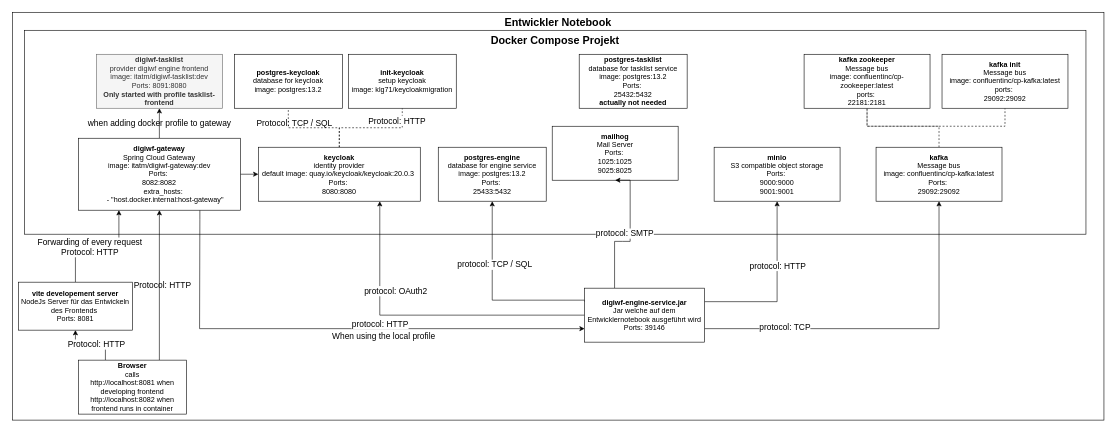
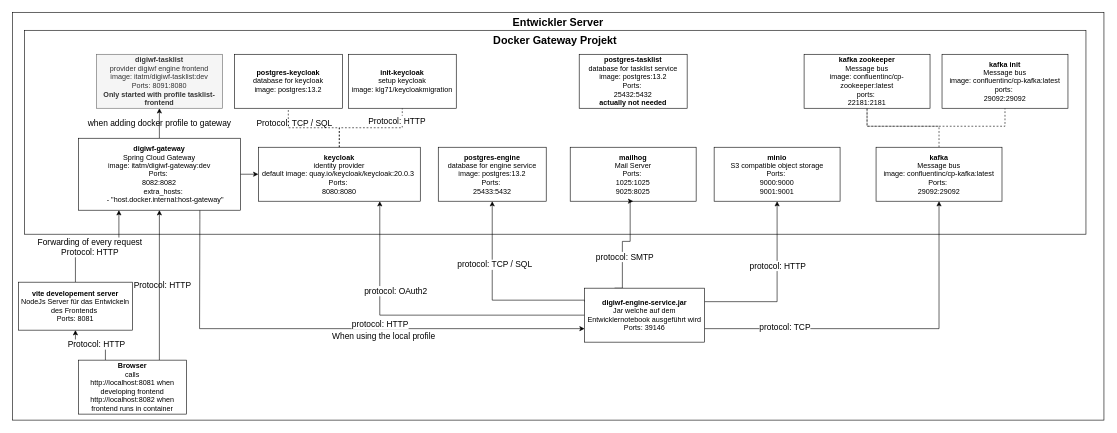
- <mxCell id="2" value="Entwickler Notebook&lt;br&gt;&lt;span style=&quot;font-weight: normal;&quot;&gt;Hostnames: localhost, keycloak&lt;/span&gt;" style="rounded=0;whiteSpace=wrap;html=1;fontSize=18;fontStyle=1;verticalAlign=top;" parent="1" vertex="1"><mxGeometry x="20" y="20" width="1820" height="680" as="geometry" /></mxCell>
+ <mxCell id="2" value="Entwickler Server&lt;br&gt;&lt;span style=&quot;font-weight: normal;&quot;&gt;Hostnames: localhost, keycloak&lt;/span&gt;" style="rounded=0;whiteSpace=wrap;html=1;fontSize=18;fontStyle=1;verticalAlign=top;" parent="1" vertex="1"><mxGeometry x="20" y="20" width="1820" height="680" as="geometry" /></mxCell>
- <mxCell id="3" value="&lt;b&gt;&lt;font style=&quot;font-size: 18px;&quot;&gt;Docker Compose Projekt&lt;/font&gt;&lt;/b&gt;" style="rounded=0;whiteSpace=wrap;html=1;verticalAlign=top;" parent="1" vertex="1"><mxGeometry x="40" y="50" width="1770" height="340" as="geometry" /></mxCell>
+ <mxCell id="3" value="&lt;b&gt;&lt;font style=&quot;font-size: 18px;&quot;&gt;Docker Gateway Projekt&lt;/font&gt;&lt;/b&gt;" style="rounded=0;whiteSpace=wrap;html=1;verticalAlign=top;" parent="1" vertex="1"><mxGeometry x="40" y="50" width="1770" height="340" as="geometry" /></mxCell>
- <mxCell id="4" value="&lt;b&gt;mailhog&lt;/b&gt;&lt;br&gt;Mail Server&lt;br&gt;Ports:&amp;nbsp;&lt;br&gt;1025:1025&lt;br&gt;9025:8025" style="rounded=0;whiteSpace=wrap;html=1;" parent="1" vertex="1"><mxGeometry x="920" y="210" width="210" height="90" as="geometry" /></mxCell>
+ <mxCell id="4" value="&lt;b&gt;mailhog&lt;/b&gt;&lt;br&gt;Mail Server&lt;br&gt;Ports:&amp;nbsp;&lt;br&gt;1025:1025&lt;br&gt;9025:8025" style="rounded=0;whiteSpace=wrap;html=1;" parent="1" vertex="1"><mxGeometry x="950" y="245" width="210" height="90" as="geometry" /></mxCell>
